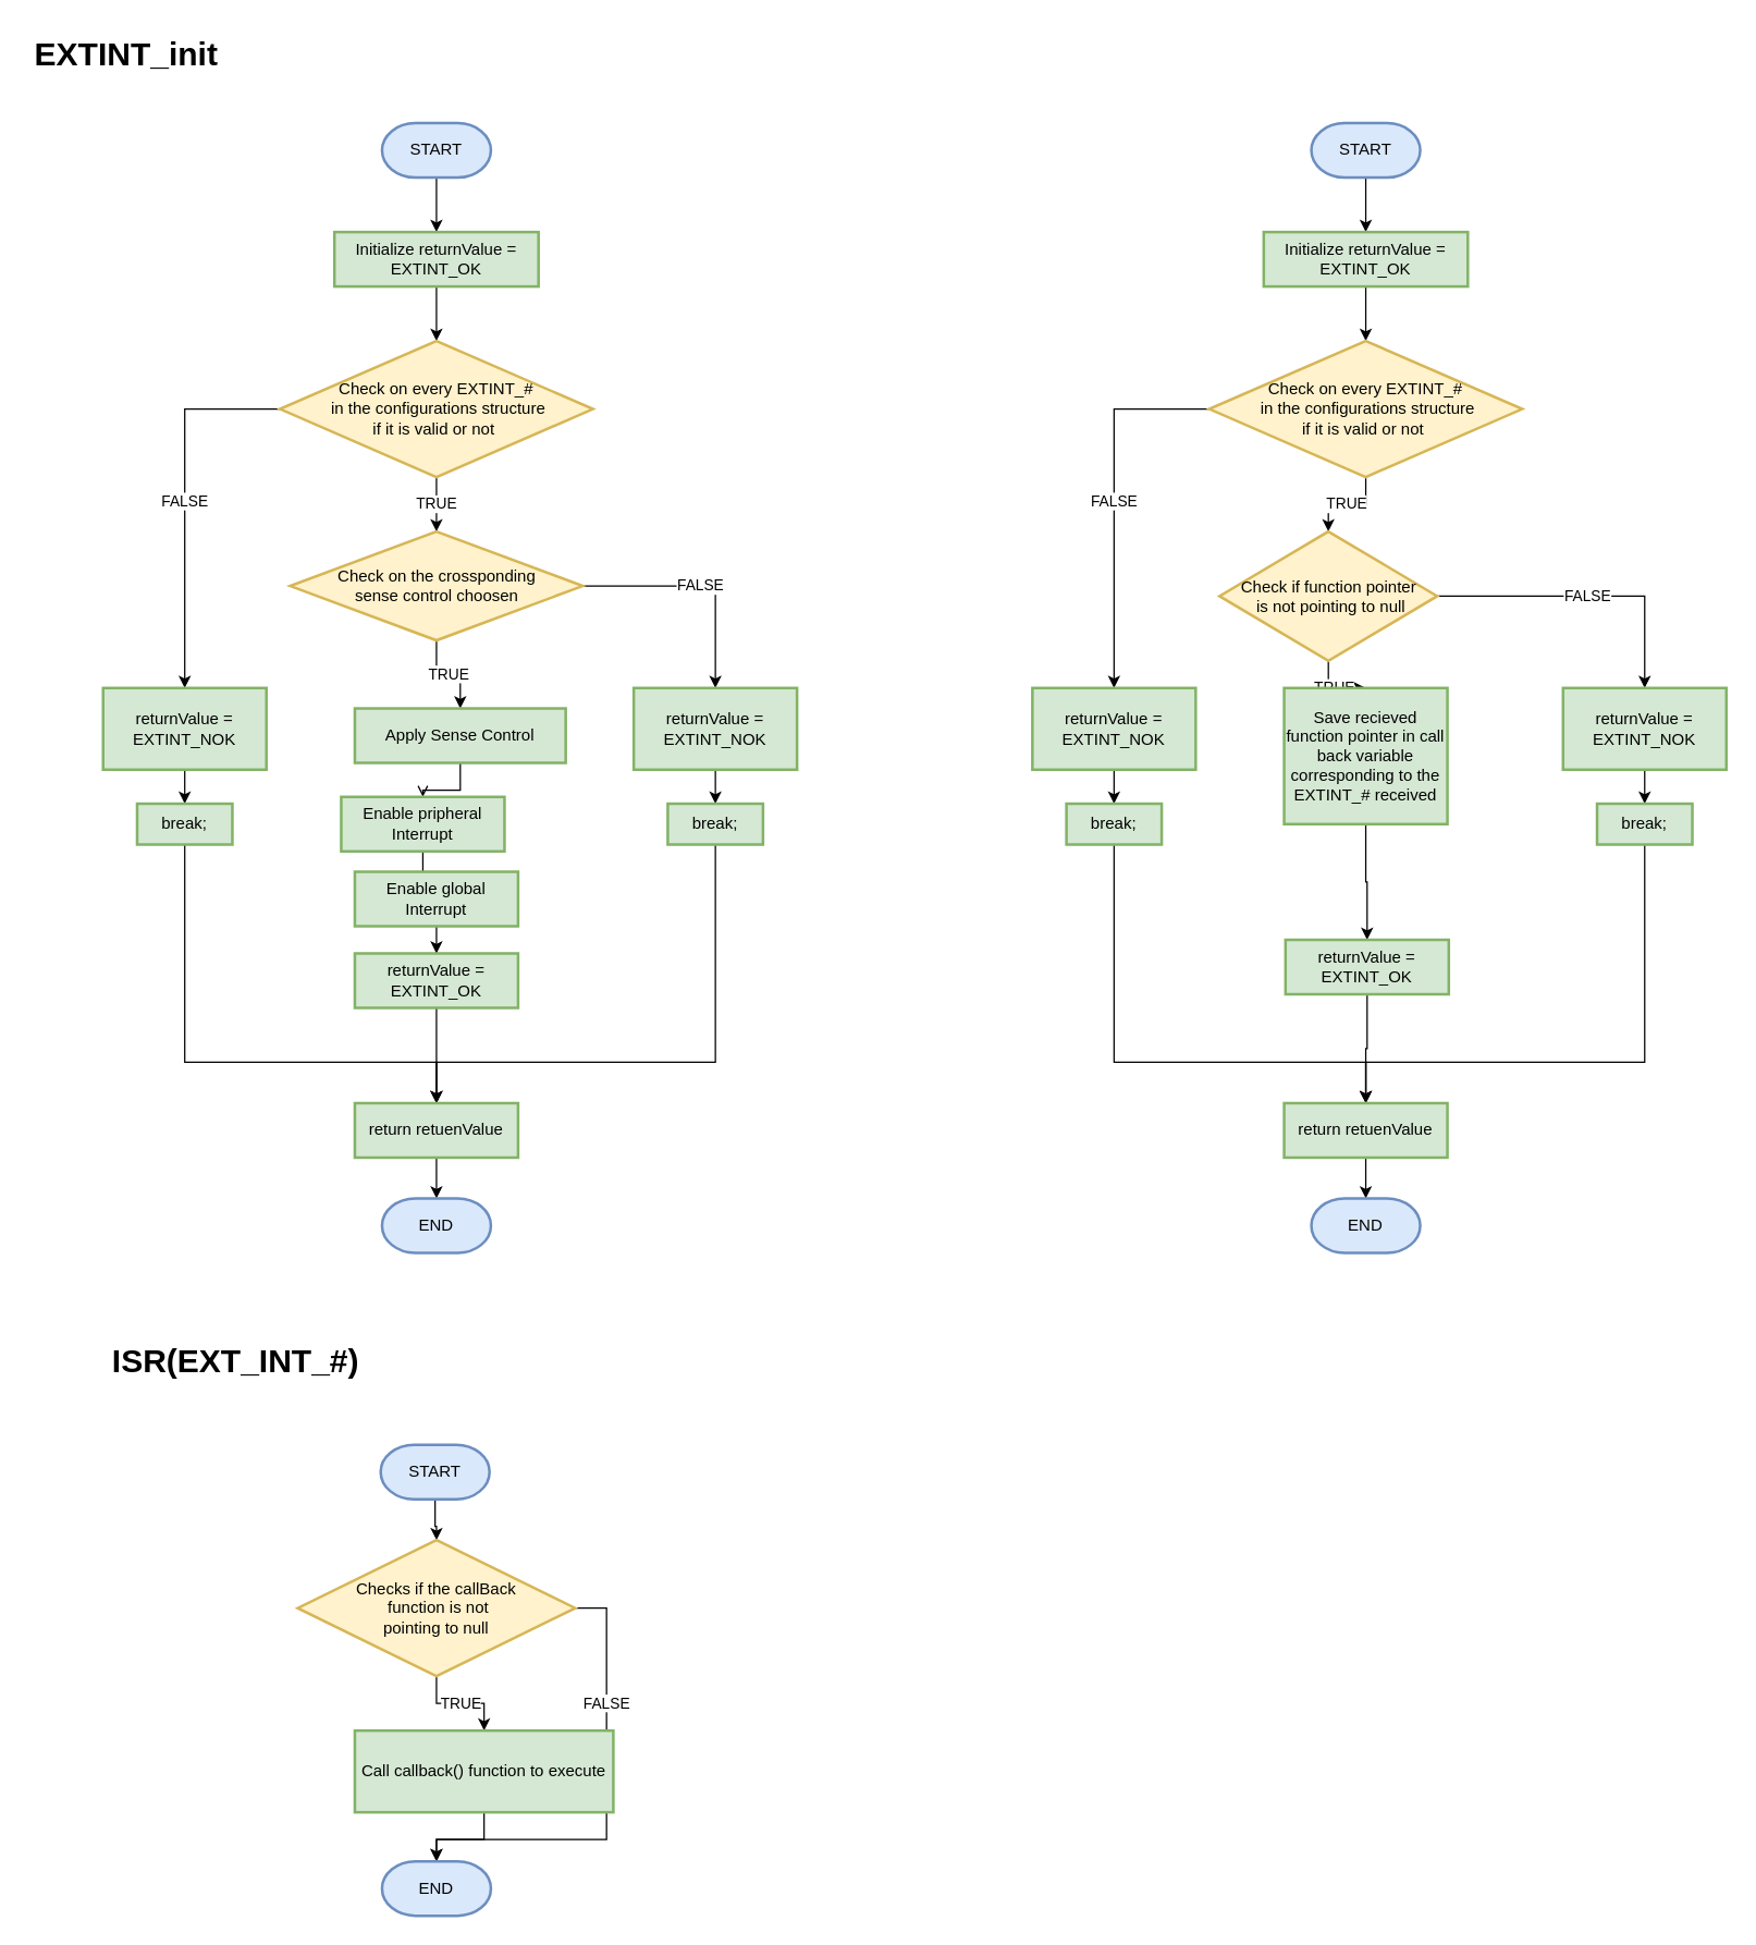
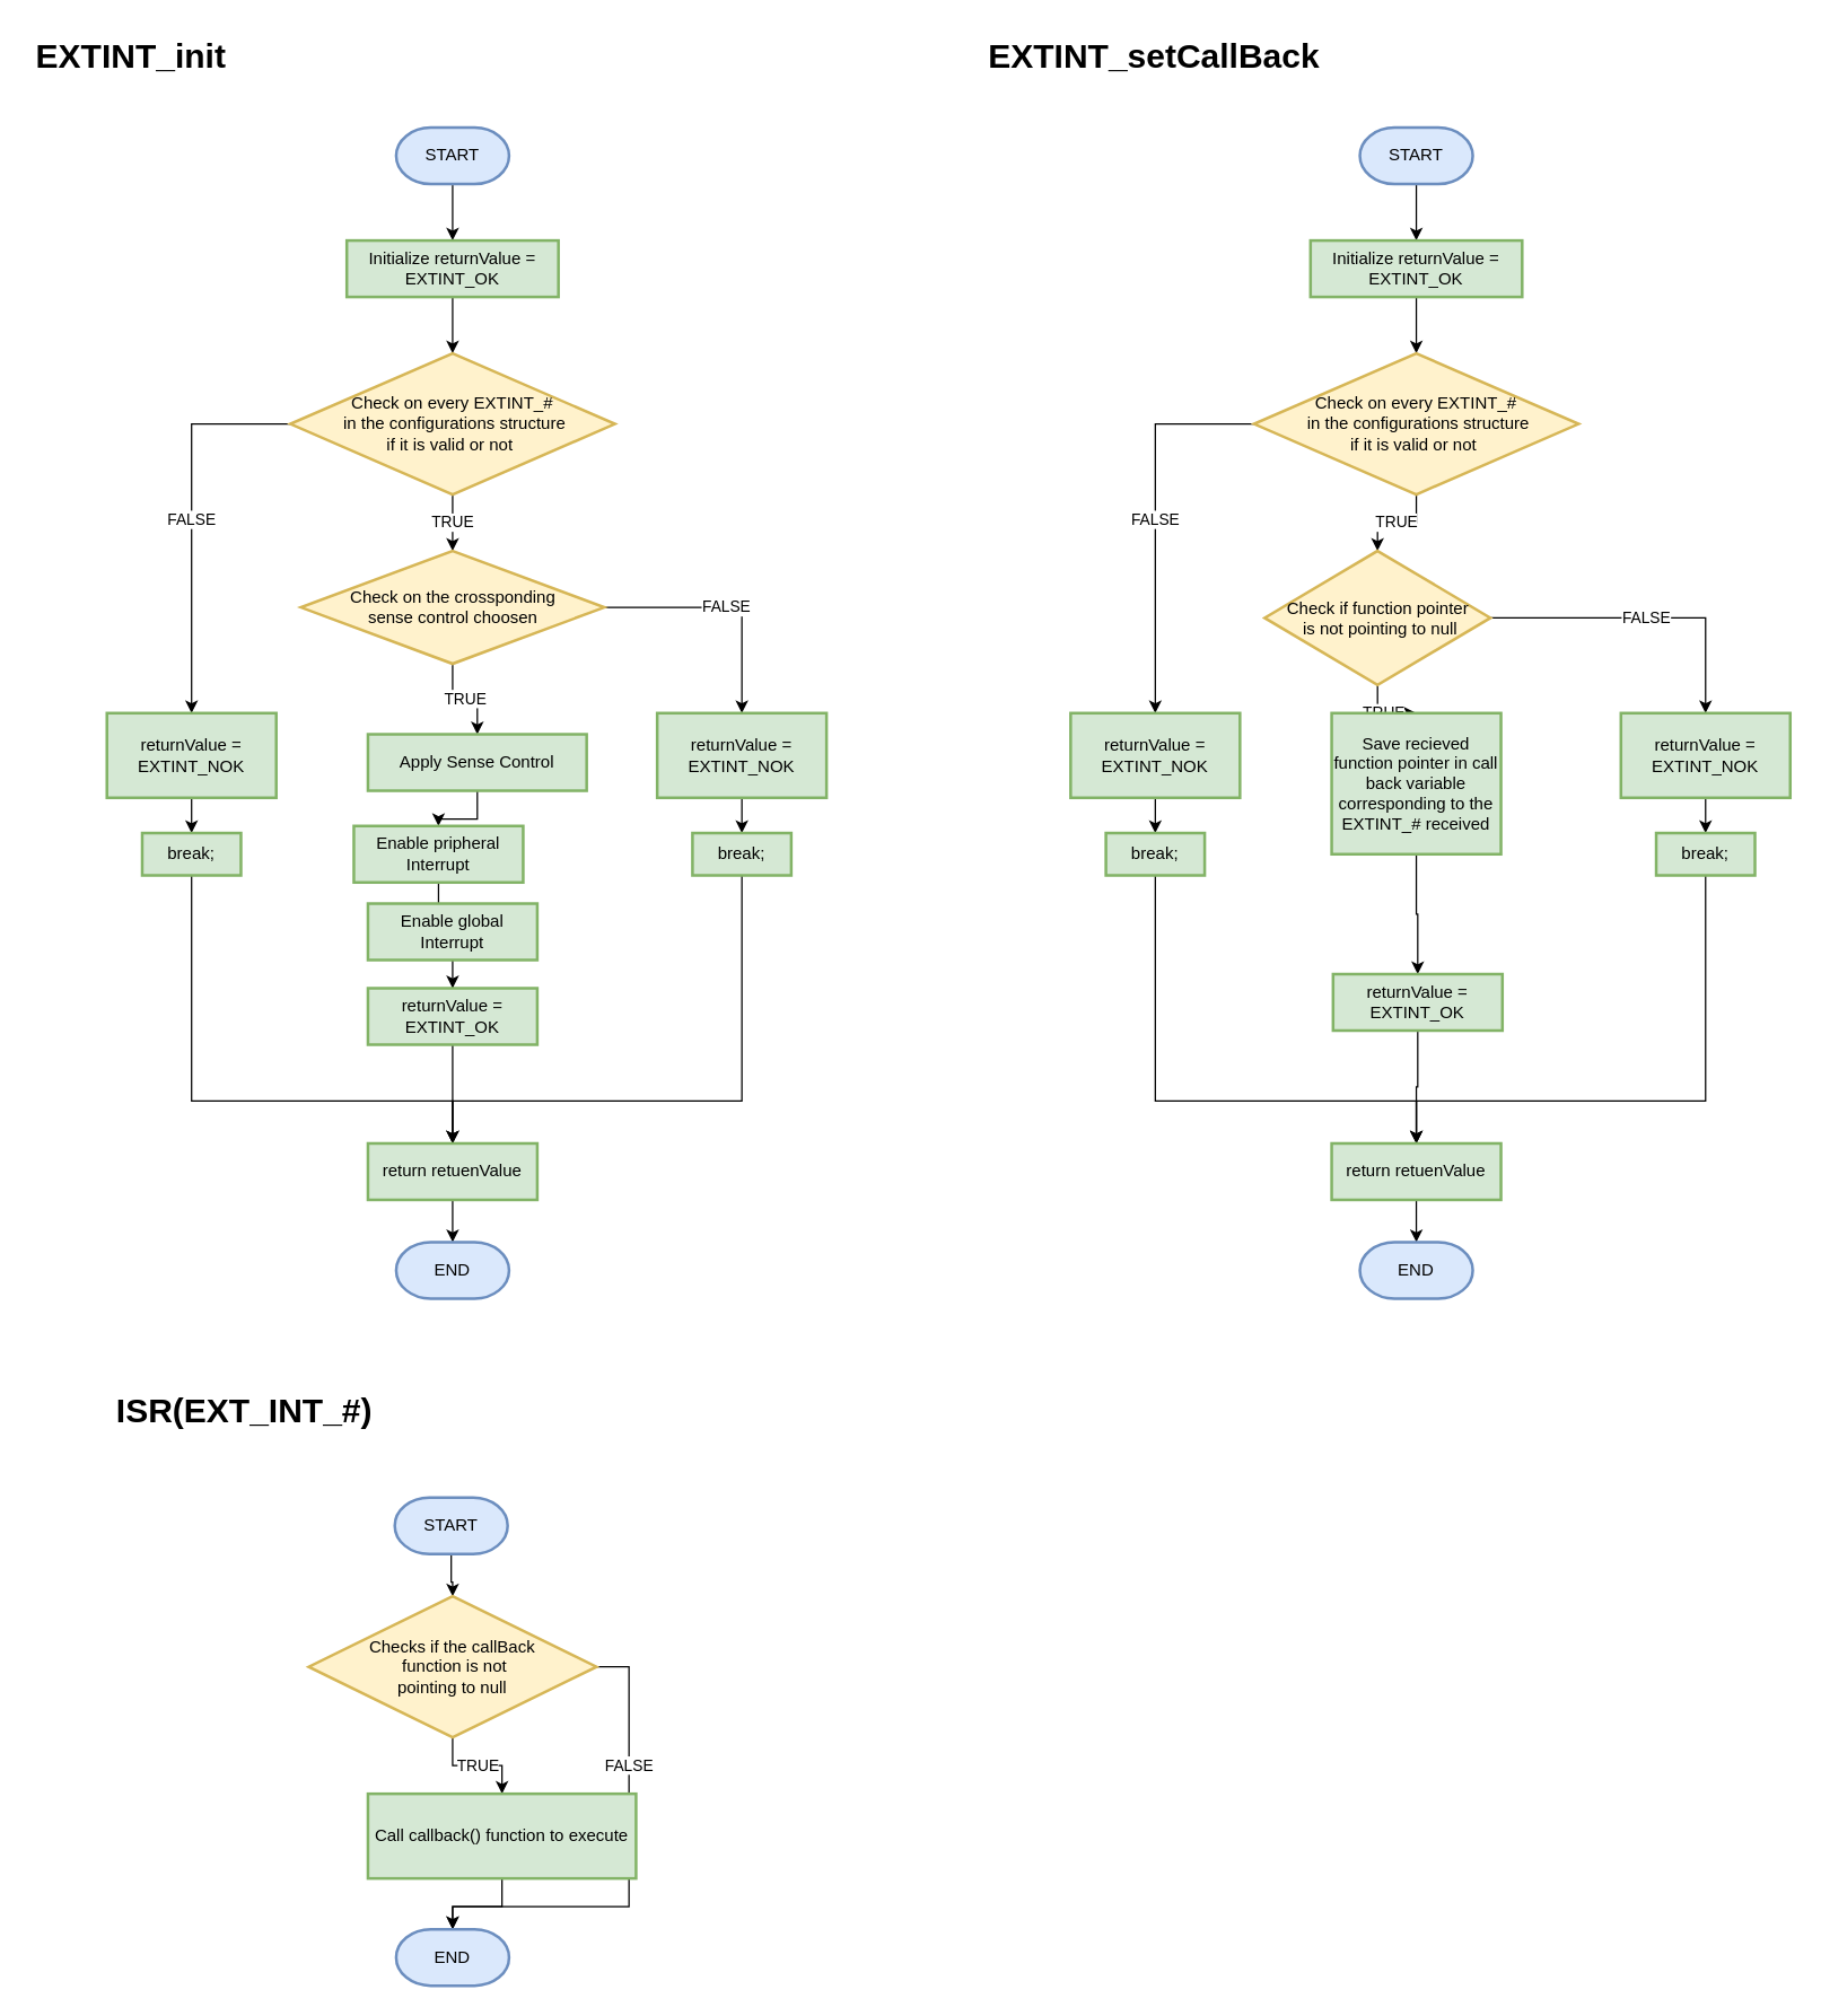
+ <mxCell id="32" value="&lt;h1&gt;EXTINT_setCallBack&lt;/h1&gt;&lt;div&gt;&lt;br&gt;&lt;/div&gt;" style="text;html=1;strokeColor=none;fillColor=none;spacing=5;spacingTop=-20;whiteSpace=wrap;overflow=hidden;rounded=0;" parent="1" vertex="1"><mxGeometry x="695" width="257" height="40" as="geometry" y="20" /></mxCell>
- <mxCell id="13" value="" style="edgeStyle=orthogonalEdgeStyle;rounded=0;orthogonalLoop=1;jettySize=auto;html=1;endArrow=open;" parent="1" source="14" target="16" edge="1"><mxGeometry relative="1" as="geometry" /></mxCell>
+ <mxCell id="13" value="" style="edgeStyle=orthogonalEdgeStyle;rounded=0;orthogonalLoop=1;jettySize=auto;html=1;" parent="1" source="14" target="16" edge="1"><mxGeometry relative="1" as="geometry" /></mxCell>
